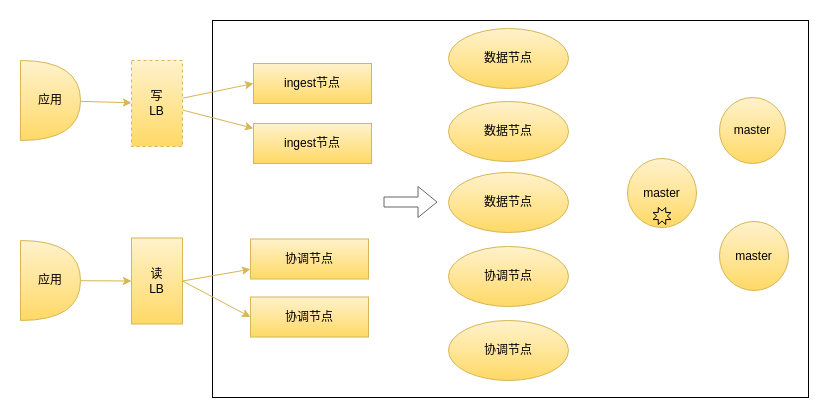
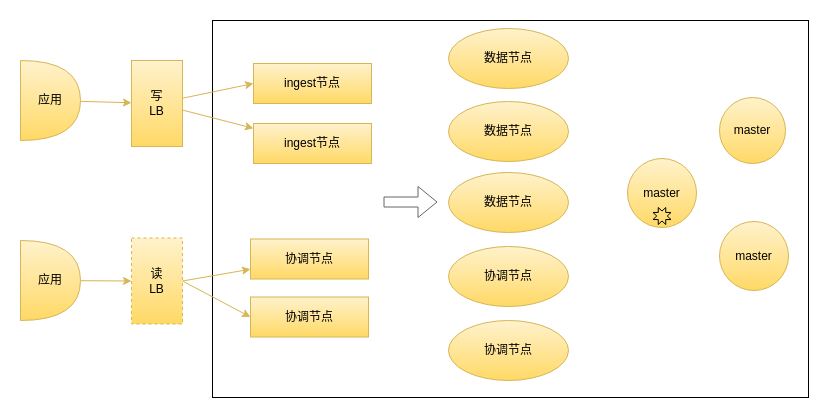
- <mxCell id="22" value="&lt;font color=&quot;#000000&quot;&gt;写&lt;br&gt;LB&lt;/font&gt;" style="rounded=0;whiteSpace=wrap;html=1;fillColor=#fff2cc;gradientColor=#ffd966;strokeColor=#d6b656;dashed=1;" parent="1" vertex="1"><mxGeometry x="131" y="60" width="51" height="86" as="geometry" /></mxCell>
+ <mxCell id="22" value="&lt;font color=&quot;#000000&quot;&gt;写&lt;br&gt;LB&lt;/font&gt;" style="rounded=0;whiteSpace=wrap;html=1;fillColor=#fff2cc;gradientColor=#ffd966;strokeColor=#d6b656;" parent="1" vertex="1"><mxGeometry x="131" y="60" width="51" height="86" as="geometry" /></mxCell>
- <mxCell id="25" value="&lt;font color=&quot;#000000&quot;&gt;读&lt;br&gt;LB&lt;/font&gt;" style="rounded=0;whiteSpace=wrap;html=1;fillColor=#fff2cc;gradientColor=#ffd966;strokeColor=#d6b656;" parent="1" vertex="1"><mxGeometry x="131" y="237.5" width="51" height="86" as="geometry" /></mxCell>
+ <mxCell id="25" value="&lt;font color=&quot;#000000&quot;&gt;读&lt;br&gt;LB&lt;/font&gt;" style="rounded=0;whiteSpace=wrap;html=1;fillColor=#fff2cc;gradientColor=#ffd966;strokeColor=#d6b656;dashed=1;" parent="1" vertex="1"><mxGeometry x="131" y="237.5" width="51" height="86" as="geometry" /></mxCell>
